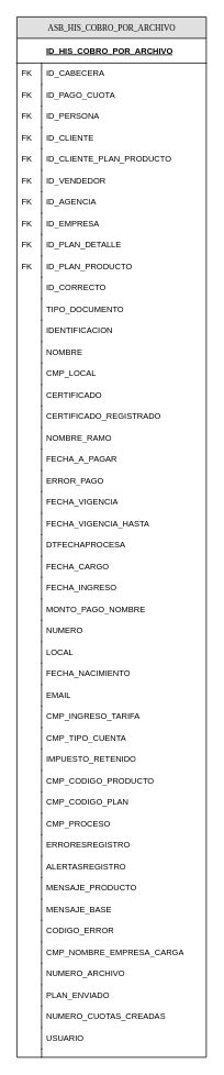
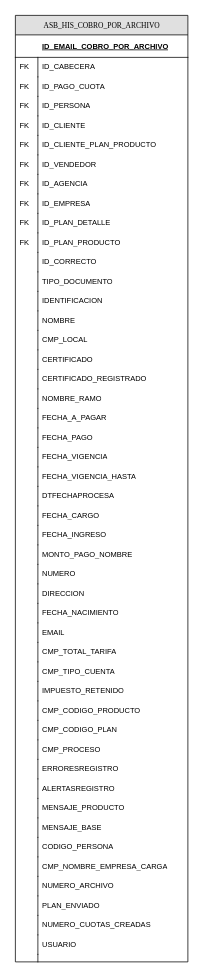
- <mxCell id="3" value="ID_HIS_COBRO_POR_ARCHIVO" style="shape=partialRectangle;top=0;left=0;right=0;bottom=1;html=1;align=left;verticalAlign=middle;fillColor=none;spacingLeft=34;spacingRight=4;whiteSpace=wrap;overflow=hidden;rotatable=0;points=[[0,0.5],[1,0.5]];portConstraint=eastwest;dropTarget=0;fontStyle=5;fontSize=10;" parent="2" vertex="1"><mxGeometry y="26" width="230" height="30" as="geometry" /></mxCell>
+ <mxCell id="3" value="ID_EMAIL_COBRO_POR_ARCHIVO" style="shape=partialRectangle;top=0;left=0;right=0;bottom=1;html=1;align=left;verticalAlign=middle;fillColor=none;spacingLeft=34;spacingRight=4;whiteSpace=wrap;overflow=hidden;rotatable=0;points=[[0,0.5],[1,0.5]];portConstraint=eastwest;dropTarget=0;fontStyle=5;fontSize=10;" parent="2" vertex="1"><mxGeometry y="26" width="230" height="30" as="geometry" /></mxCell>
- <mxCell id="42" value="ERROR_PAGO" style="shape=partialRectangle;top=0;left=0;right=0;bottom=0;html=1;align=left;verticalAlign=top;fillColor=none;spacingLeft=34;spacingRight=4;whiteSpace=wrap;overflow=hidden;rotatable=0;points=[[0,0.5],[1,0.5]];portConstraint=eastwest;dropTarget=0;fontSize=10;" vertex="1" parent="2"><mxGeometry y="550" width="230" height="26" as="geometry" /></mxCell>
+ <mxCell id="42" value="FECHA_PAGO" style="shape=partialRectangle;top=0;left=0;right=0;bottom=0;html=1;align=left;verticalAlign=top;fillColor=none;spacingLeft=34;spacingRight=4;whiteSpace=wrap;overflow=hidden;rotatable=0;points=[[0,0.5],[1,0.5]];portConstraint=eastwest;dropTarget=0;fontSize=10;" vertex="1" parent="2"><mxGeometry y="550" width="230" height="26" as="geometry" /></mxCell>
- <mxCell id="58" value="LOCAL" style="shape=partialRectangle;top=0;left=0;right=0;bottom=0;html=1;align=left;verticalAlign=top;fillColor=none;spacingLeft=34;spacingRight=4;whiteSpace=wrap;overflow=hidden;rotatable=0;points=[[0,0.5],[1,0.5]];portConstraint=eastwest;dropTarget=0;fontSize=10;" vertex="1" parent="2"><mxGeometry y="758" width="230" height="26" as="geometry" /></mxCell>
+ <mxCell id="58" value="DIRECCION" style="shape=partialRectangle;top=0;left=0;right=0;bottom=0;html=1;align=left;verticalAlign=top;fillColor=none;spacingLeft=34;spacingRight=4;whiteSpace=wrap;overflow=hidden;rotatable=0;points=[[0,0.5],[1,0.5]];portConstraint=eastwest;dropTarget=0;fontSize=10;" vertex="1" parent="2"><mxGeometry y="758" width="230" height="26" as="geometry" /></mxCell>
- <mxCell id="64" value="CMP_INGRESO_TARIFA" style="shape=partialRectangle;top=0;left=0;right=0;bottom=0;html=1;align=left;verticalAlign=top;fillColor=none;spacingLeft=34;spacingRight=4;whiteSpace=wrap;overflow=hidden;rotatable=0;points=[[0,0.5],[1,0.5]];portConstraint=eastwest;dropTarget=0;fontSize=10;" vertex="1" parent="2"><mxGeometry y="836" width="230" height="26" as="geometry" /></mxCell>
+ <mxCell id="64" value="CMP_TOTAL_TARIFA" style="shape=partialRectangle;top=0;left=0;right=0;bottom=0;html=1;align=left;verticalAlign=top;fillColor=none;spacingLeft=34;spacingRight=4;whiteSpace=wrap;overflow=hidden;rotatable=0;points=[[0,0.5],[1,0.5]];portConstraint=eastwest;dropTarget=0;fontSize=10;" vertex="1" parent="2"><mxGeometry y="836" width="230" height="26" as="geometry" /></mxCell>
- <mxCell id="84" value="CODIGO_ERROR" style="shape=partialRectangle;top=0;left=0;right=0;bottom=0;html=1;align=left;verticalAlign=top;fillColor=none;spacingLeft=34;spacingRight=4;whiteSpace=wrap;overflow=hidden;rotatable=0;points=[[0,0.5],[1,0.5]];portConstraint=eastwest;dropTarget=0;fontSize=10;" vertex="1" parent="2"><mxGeometry y="1096" width="230" height="26" as="geometry" /></mxCell>
+ <mxCell id="84" value="CODIGO_PERSONA" style="shape=partialRectangle;top=0;left=0;right=0;bottom=0;html=1;align=left;verticalAlign=top;fillColor=none;spacingLeft=34;spacingRight=4;whiteSpace=wrap;overflow=hidden;rotatable=0;points=[[0,0.5],[1,0.5]];portConstraint=eastwest;dropTarget=0;fontSize=10;" vertex="1" parent="2"><mxGeometry y="1096" width="230" height="26" as="geometry" /></mxCell>
